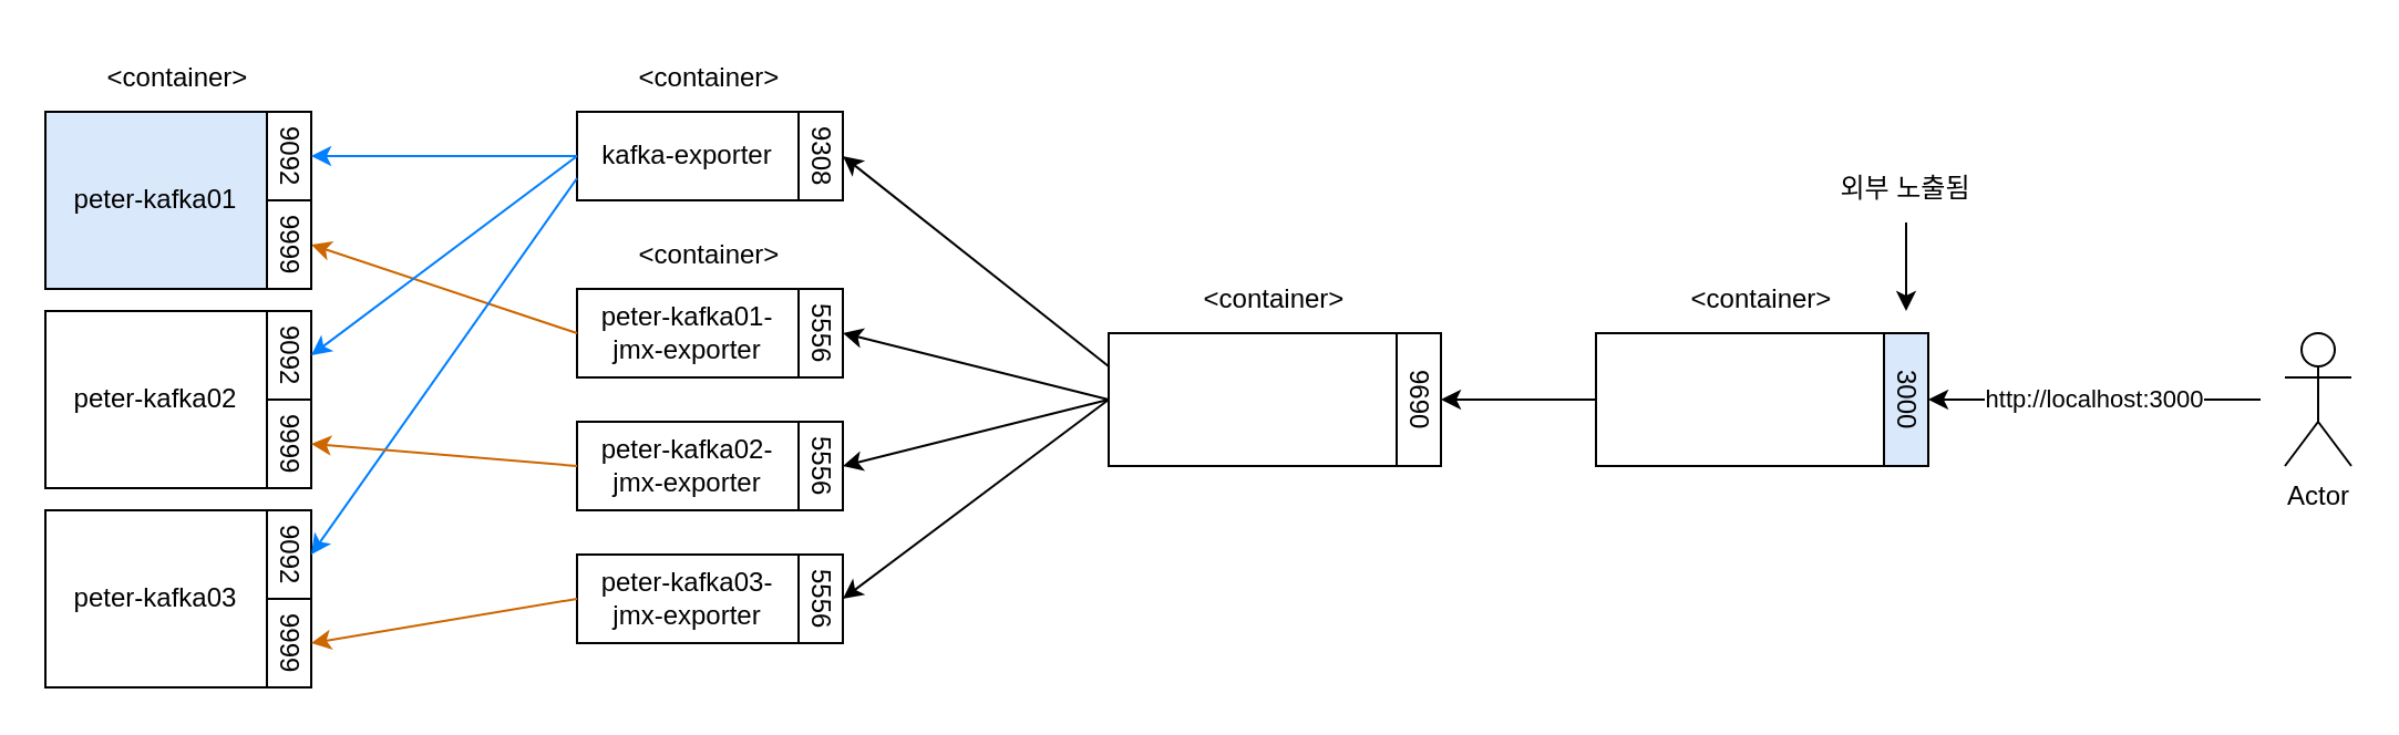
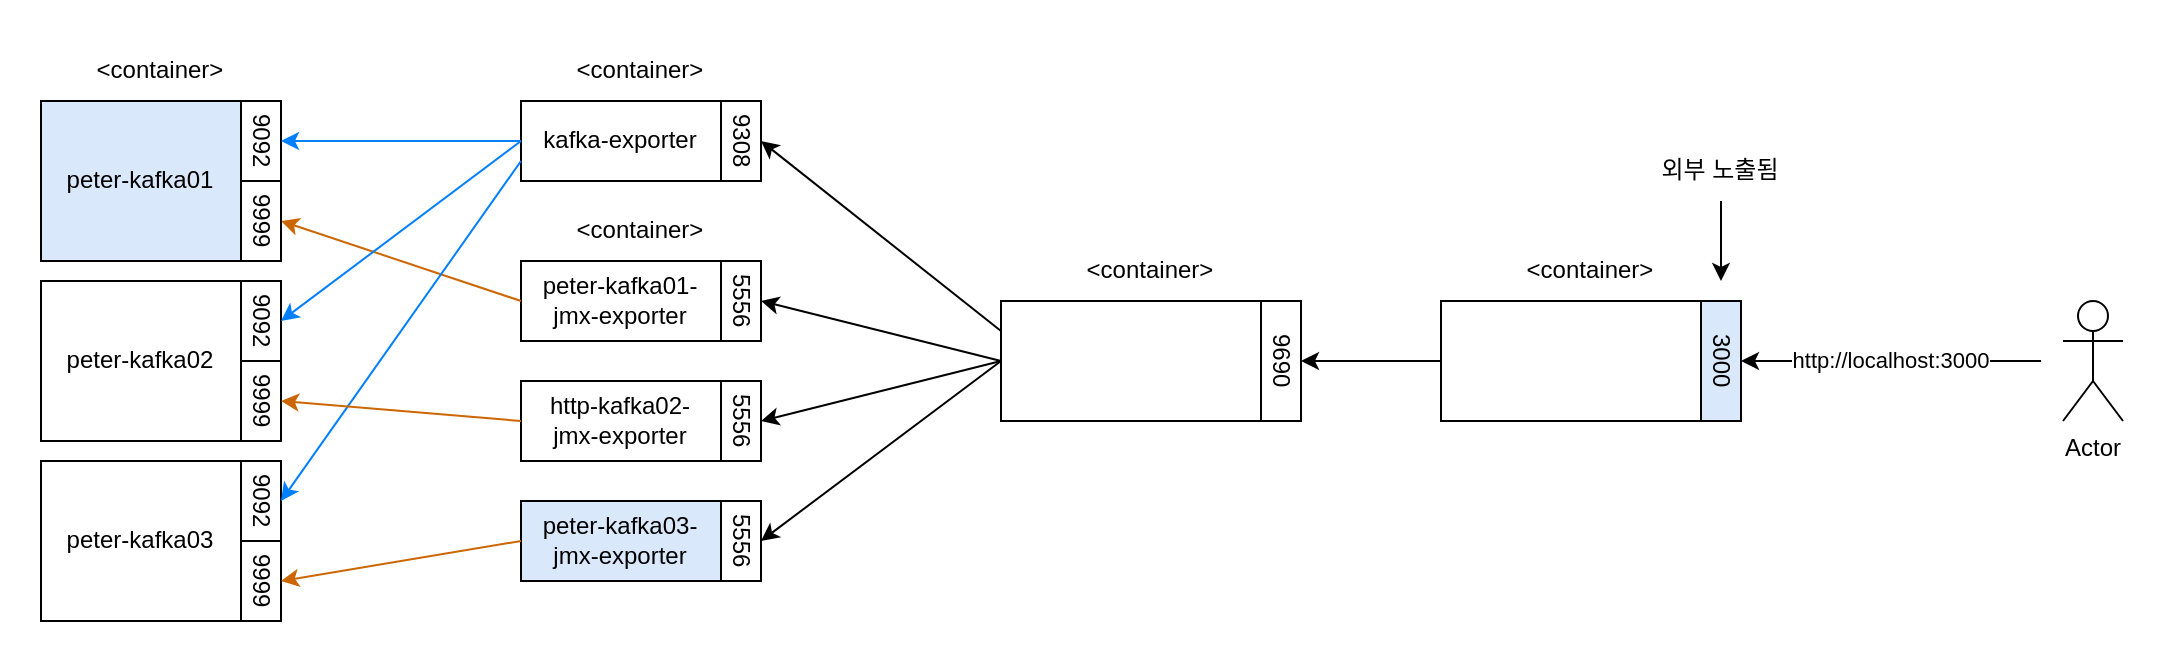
- <mxCell id="9" value="peter-kafka02-&lt;div&gt;jmx-exporter&lt;/div&gt;" style="rounded=0;whiteSpace=wrap;html=1;" vertex="1" parent="8"><mxGeometry width="100" height="40" as="geometry" /></mxCell>
+ <mxCell id="9" value="http-kafka02-&lt;div&gt;jmx-exporter&lt;/div&gt;" style="rounded=0;whiteSpace=wrap;html=1;" vertex="1" parent="8"><mxGeometry width="100" height="40" as="geometry" /></mxCell>
- <mxCell id="12" value="peter-kafka03-&lt;div&gt;jmx-exporter&lt;/div&gt;" style="rounded=0;whiteSpace=wrap;html=1;" vertex="1" parent="11"><mxGeometry width="100" height="40" as="geometry" /></mxCell>
+ <mxCell id="12" value="peter-kafka03-&lt;div&gt;jmx-exporter&lt;/div&gt;" style="rounded=0;whiteSpace=wrap;html=1;fillColor=#dae8fc;" vertex="1" parent="11"><mxGeometry width="100" height="40" as="geometry" /></mxCell>
